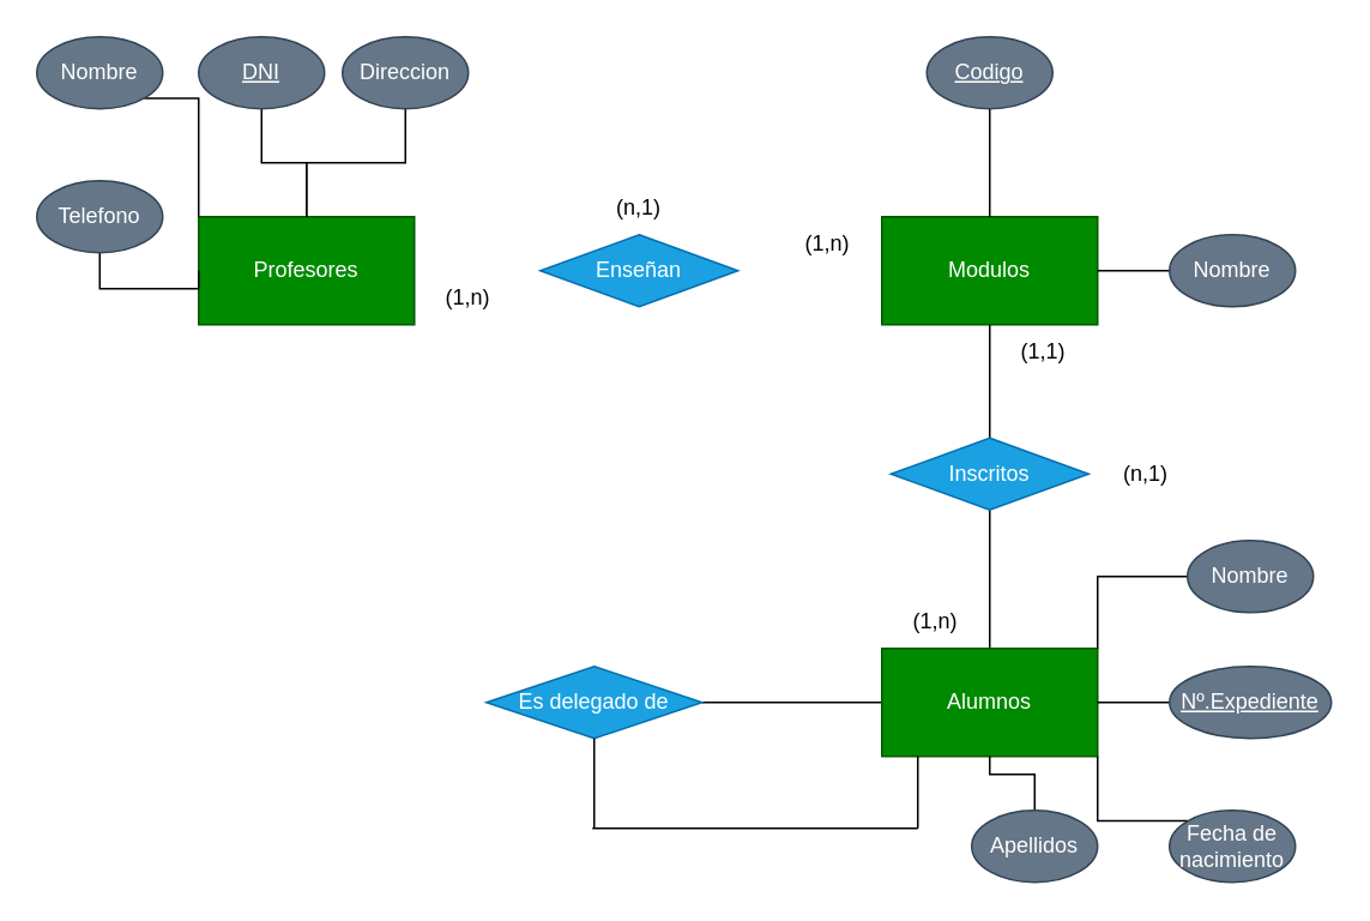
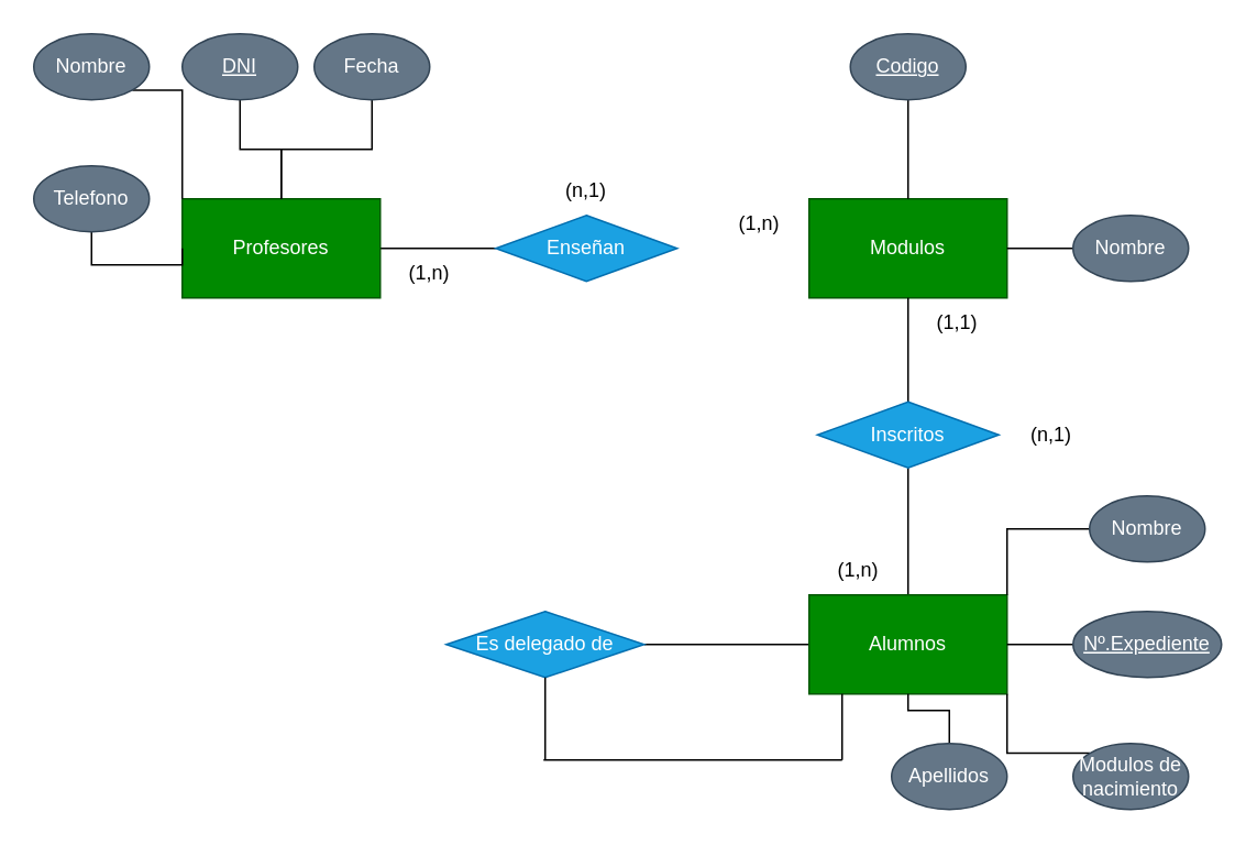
- <mxCell id="14" value="Direccion" style="ellipse;whiteSpace=wrap;html=1;fillColor=#647687;fontColor=#ffffff;strokeColor=#314354;" parent="1" vertex="1"><mxGeometry x="190" y="20" width="70" height="40" as="geometry" /></mxCell>
+ <mxCell id="14" value="Fecha" style="ellipse;whiteSpace=wrap;html=1;fillColor=#647687;fontColor=#ffffff;strokeColor=#314354;" parent="1" vertex="1"><mxGeometry x="190" y="20" width="70" height="40" as="geometry" /></mxCell>
+ <mxCell id="2" value="" style="edgeStyle=orthogonalEdgeStyle;rounded=0;orthogonalLoop=1;jettySize=auto;html=1;endArrow=none;endFill=0;" parent="1" source="3" target="8" edge="1"><mxGeometry relative="1" as="geometry" /></mxCell>
- <mxCell id="26" value="Fecha de nacimiento" style="ellipse;whiteSpace=wrap;html=1;fillColor=#647687;fontColor=#ffffff;strokeColor=#314354;" parent="1" vertex="1"><mxGeometry x="650" y="450" width="70" height="40" as="geometry" /></mxCell>
+ <mxCell id="26" value="Modulos de nacimiento" style="ellipse;whiteSpace=wrap;html=1;fillColor=#647687;fontColor=#ffffff;strokeColor=#314354;" parent="1" vertex="1"><mxGeometry x="650" y="450" width="70" height="40" as="geometry" /></mxCell>
